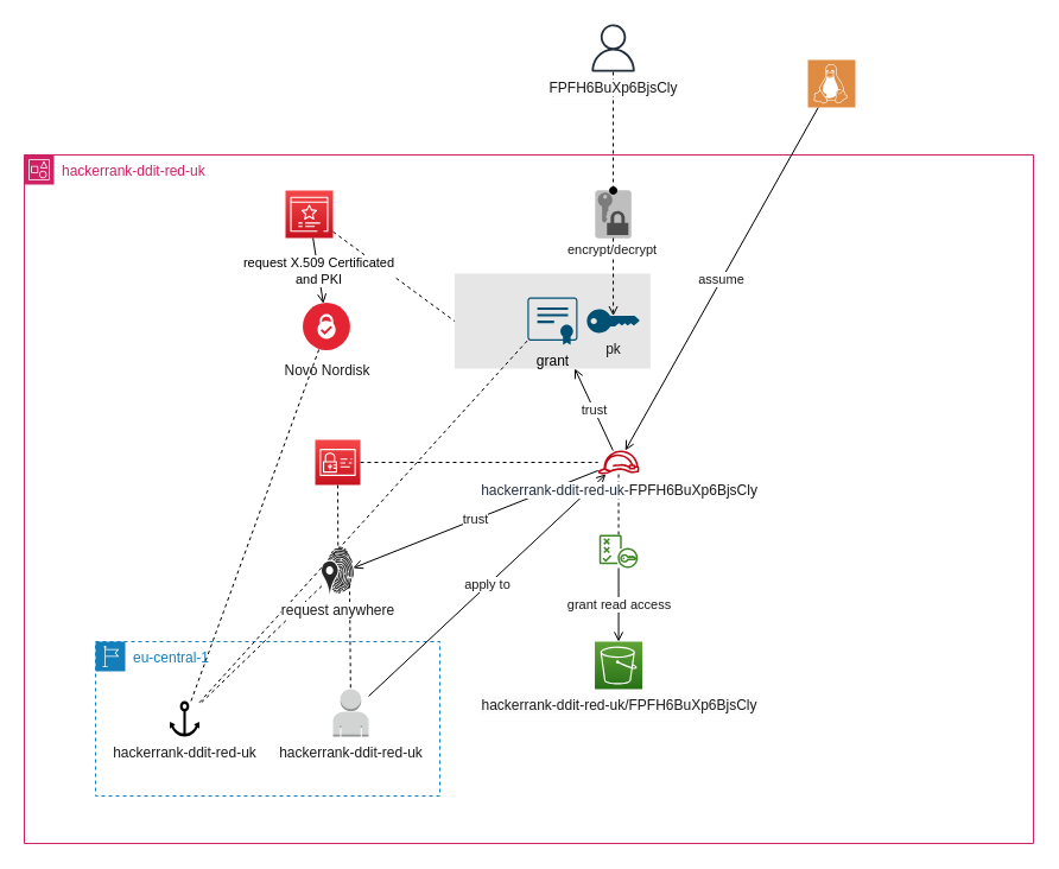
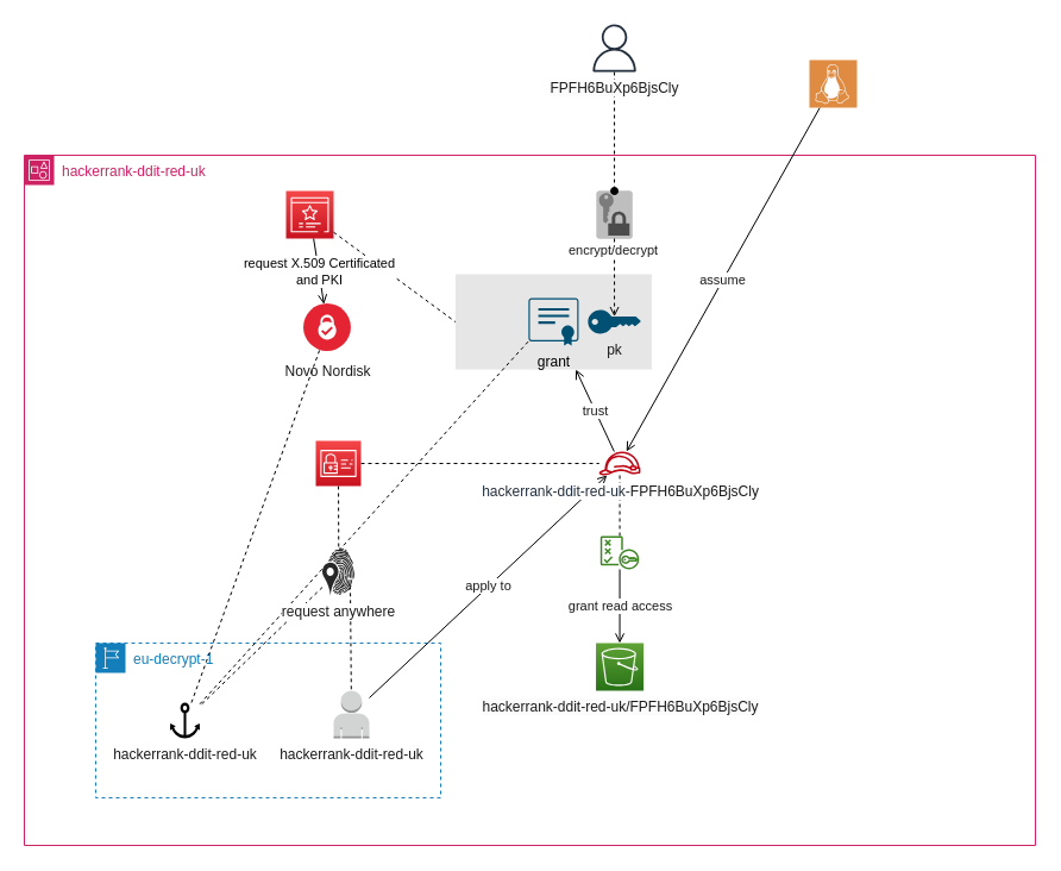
- <mxCell id="8" value="trust" style="edgeStyle=none;html=1;entryX=0.978;entryY=0.45;entryDx=0;entryDy=0;entryPerimeter=0;fontColor=#1A1A1A;endArrow=open;endFill=0;" edge="1" parent="2" source="25" target="27"><mxGeometry relative="1" as="geometry" /></mxCell>
- <mxCell id="16" value="eu-central-1" style="points=[[0,0],[0.25,0],[0.5,0],[0.75,0],[1,0],[1,0.25],[1,0.5],[1,0.75],[1,1],[0.75,1],[0.5,1],[0.25,1],[0,1],[0,0.75],[0,0.5],[0,0.25]];outlineConnect=0;gradientColor=none;html=1;whiteSpace=wrap;fontSize=12;fontStyle=0;container=1;pointerEvents=0;collapsible=0;recursiveResize=0;shape=mxgraph.aws4.group;grIcon=mxgraph.aws4.group_region;strokeColor=#147EBA;fillColor=none;verticalAlign=top;align=left;spacingLeft=30;fontColor=#147EBA;dashed=1;labelBackgroundColor=default;" vertex="1" parent="2"><mxGeometry x="60" y="410" width="290" height="130" as="geometry" /></mxCell>
+ <mxCell id="16" value="eu-decrypt-1" style="points=[[0,0],[0.25,0],[0.5,0],[0.75,0],[1,0],[1,0.25],[1,0.5],[1,0.75],[1,1],[0.75,1],[0.5,1],[0.25,1],[0,1],[0,0.75],[0,0.5],[0,0.25]];outlineConnect=0;gradientColor=none;html=1;whiteSpace=wrap;fontSize=12;fontStyle=0;container=1;pointerEvents=0;collapsible=0;recursiveResize=0;shape=mxgraph.aws4.group;grIcon=mxgraph.aws4.group_region;strokeColor=#147EBA;fillColor=none;verticalAlign=top;align=left;spacingLeft=30;fontColor=#147EBA;dashed=1;labelBackgroundColor=default;" vertex="1" parent="2"><mxGeometry x="60" y="410" width="290" height="130" as="geometry" /></mxCell>
